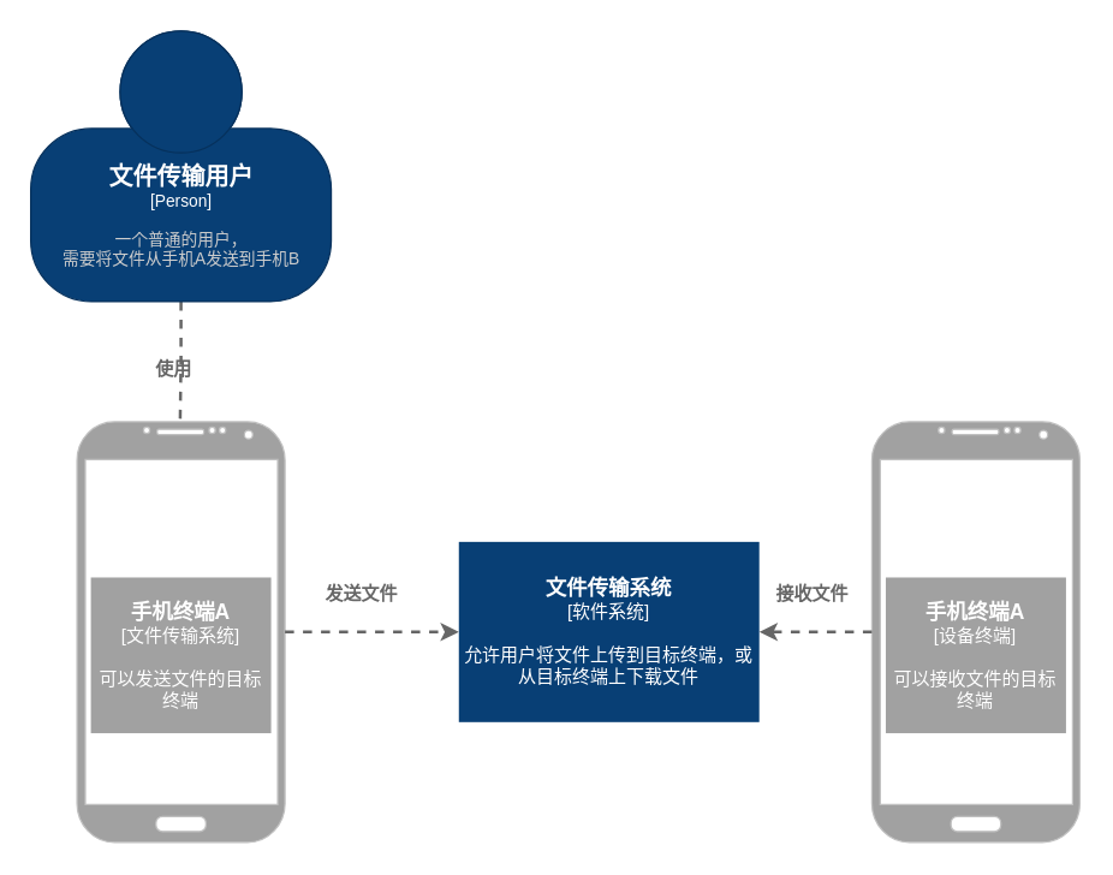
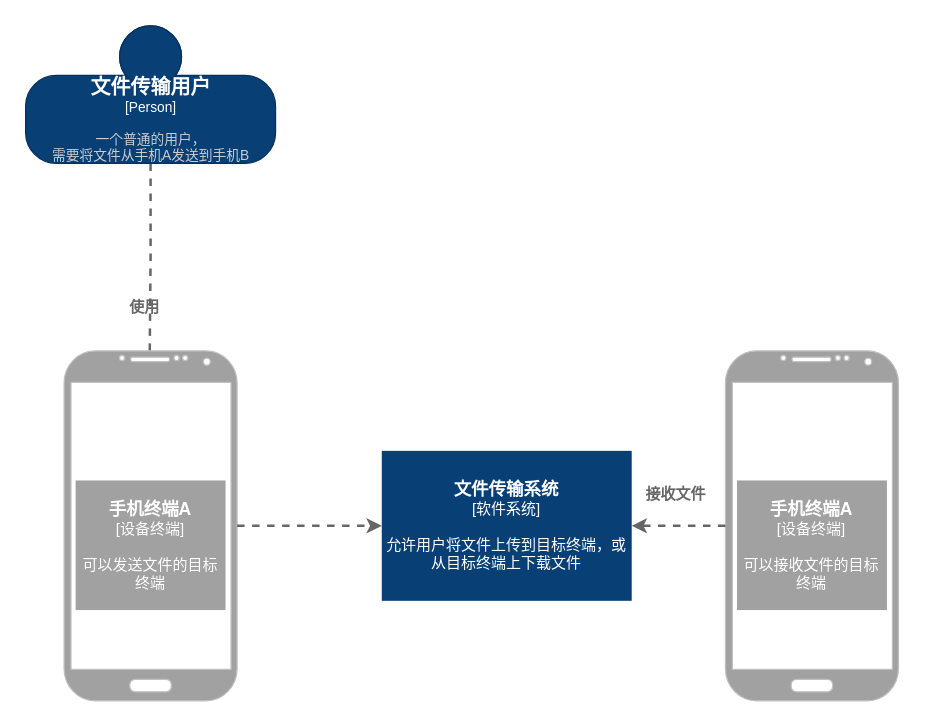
- <mxCell id="3" value="&lt;font style=&quot;font-size: 16px&quot;&gt;&lt;b&gt;文件传输用户&lt;/b&gt;&lt;/font&gt;&lt;div&gt;[Person]&lt;/div&gt;&lt;br&gt;&lt;div&gt;&lt;font style=&quot;font-size: 11px&quot;&gt;&lt;font color=&quot;#cccccc&quot;&gt;一个普通的用户，&#10;需要将文件从手机A发送到手机B&lt;/font&gt;&lt;/div&gt;" style="html=1;fontSize=11;dashed=0;whitespace=wrap;fillColor=#083F75;strokeColor=#06315C;fontColor=#ffffff;shape=mxgraph.c4.person2;align=center;metaEdit=1;points=[[0.5,0,0],[1,0.5,0],[1,0.75,0],[0.75,1,0],[0.5,1,0],[0.25,1,0],[0,0.75,0],[0,0.5,0]];resizable=0;" parent="1" vertex="1"><mxGeometry x="20" y="20" width="200" height="180" as="geometry" /></mxCell>
+ <mxCell id="3" value="&lt;font style=&quot;font-size: 16px&quot;&gt;&lt;b&gt;文件传输用户&lt;/b&gt;&lt;/font&gt;&lt;div&gt;[Person]&lt;/div&gt;&lt;br&gt;&lt;div&gt;&lt;font style=&quot;font-size: 11px&quot;&gt;&lt;font color=&quot;#cccccc&quot;&gt;一个普通的用户，&#10;需要将文件从手机A发送到手机B&lt;/font&gt;&lt;/div&gt;" style="html=1;fontSize=11;dashed=0;whitespace=wrap;fillColor=#083F75;strokeColor=#06315C;fontColor=#ffffff;shape=mxgraph.c4.person2;align=center;metaEdit=1;points=[[0.5,0,0],[1,0.5,0],[1,0.75,0],[0.75,1,0],[0.5,1,0],[0.25,1,0],[0,0.75,0],[0,0.5,0]];resizable=0;" parent="1" vertex="1"><mxGeometry x="20" y="20" width="200" height="110" as="geometry" /></mxCell>
- <mxCell id="13" value="发送文件" style="text;html=1;align=center;verticalAlign=middle;resizable=0;points=[];autosize=1;strokeColor=none;fillColor=none;fontColor=#666666;fontStyle=1" parent="1" vertex="1"><mxGeometry x="205" y="380" width="70" height="30" as="geometry" /></mxCell>
- <mxCell id="11" value="&lt;span style=&quot;font-size: 14px;&quot;&gt;&lt;b&gt;手机终端A&lt;br&gt;&lt;/b&gt;&lt;/span&gt;[文件传输系统]&lt;br&gt;&lt;br&gt;可以发送文件的目标终端" style="rounded=0;whiteSpace=wrap;html=1;shadow=0;sketch=0;fontColor=#FFFFFF;fillColor=#A1A1A1;strokeColor=none;" parent="9" vertex="1"><mxGeometry x="9.23" y="103.704" width="120.0" height="103.704" as="geometry" /></mxCell>
+ <mxCell id="11" value="&lt;span style=&quot;font-size: 14px;&quot;&gt;&lt;b&gt;手机终端A&lt;br&gt;&lt;/b&gt;&lt;/span&gt;[设备终端]&lt;br&gt;&lt;br&gt;可以发送文件的目标终端" style="rounded=0;whiteSpace=wrap;html=1;shadow=0;sketch=0;fontColor=#FFFFFF;fillColor=#A1A1A1;strokeColor=none;" parent="9" vertex="1"><mxGeometry x="9.23" y="103.704" width="120.0" height="103.704" as="geometry" /></mxCell>
